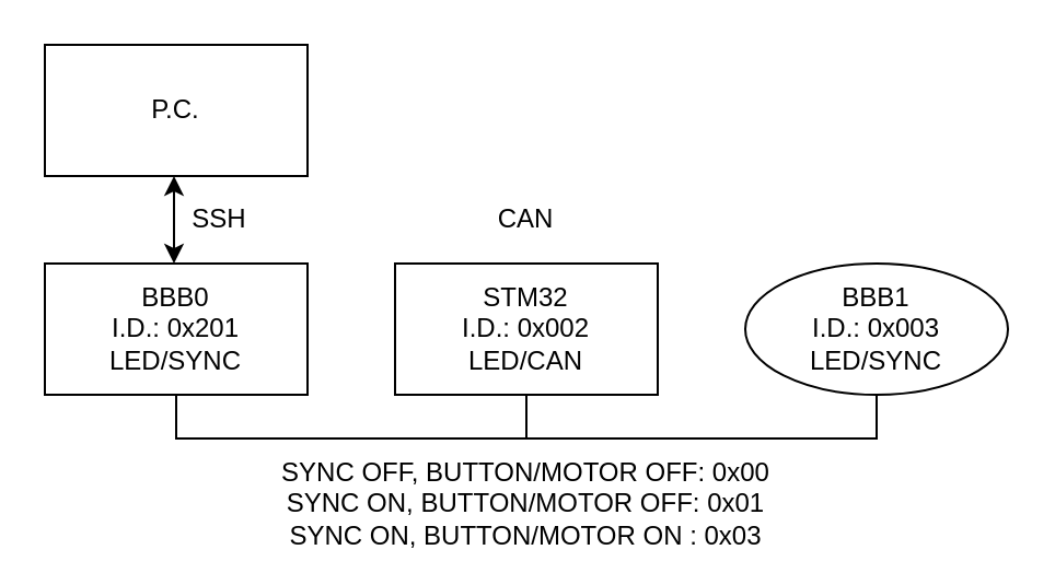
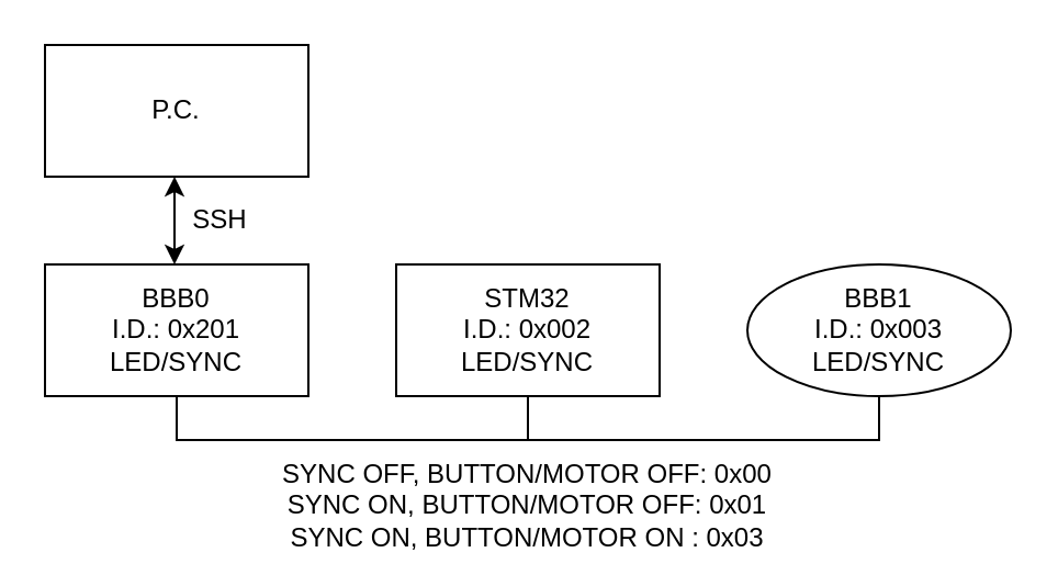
- <mxCell id="7" value="&lt;div&gt;CAN&lt;/div&gt;" style="text;html=1;strokeColor=none;fillColor=none;align=center;verticalAlign=middle;whiteSpace=wrap;rounded=0;" parent="1" vertex="1"><mxGeometry x="220" y="90" width="40" height="20" as="geometry" /></mxCell>
- <mxCell id="5" value="&lt;div&gt;STM32&lt;br&gt;&lt;/div&gt;&lt;div&gt;I.D.: 0x002&lt;/div&gt;&lt;div&gt;LED/CAN&lt;/div&gt;" style="rounded=0;whiteSpace=wrap;html=1;" parent="1" vertex="1"><mxGeometry x="180" y="120" width="120" height="60" as="geometry" /></mxCell>
+ <mxCell id="5" value="&lt;div&gt;STM32&lt;br&gt;&lt;/div&gt;&lt;div&gt;I.D.: 0x002&lt;/div&gt;&lt;div&gt;LED/SYNC&lt;/div&gt;" style="rounded=0;whiteSpace=wrap;html=1;" parent="1" vertex="1"><mxGeometry x="180" y="120" width="120" height="60" as="geometry" /></mxCell>
